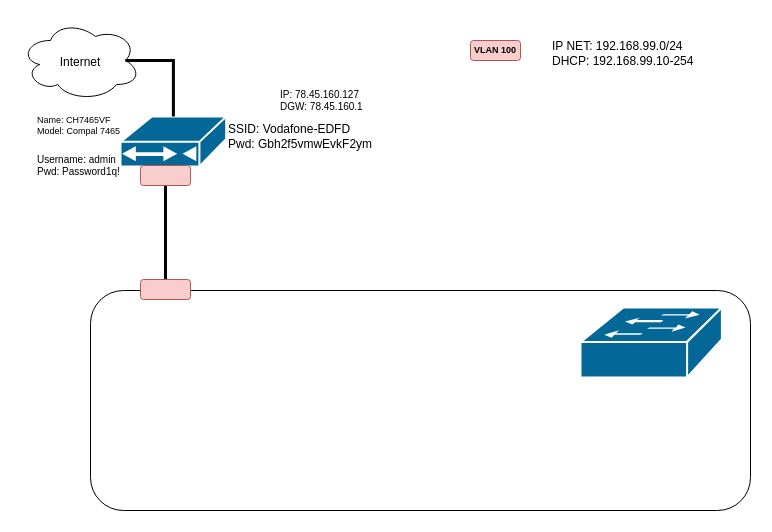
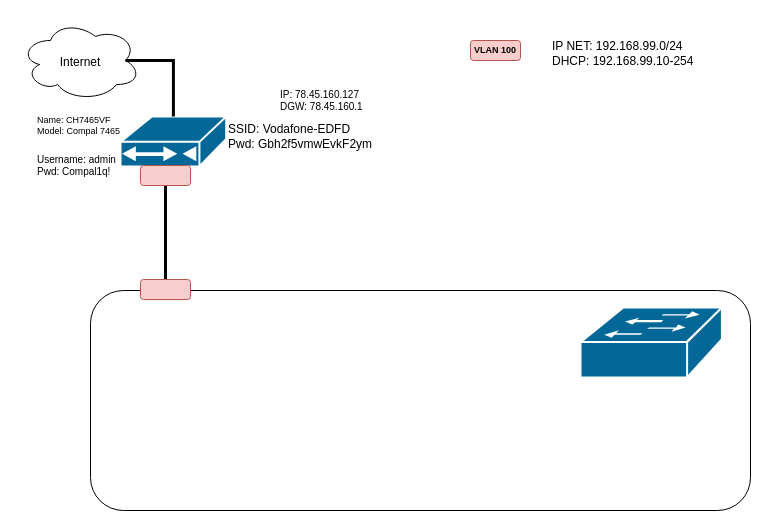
- <mxCell id="14" value="Username:&amp;nbsp;admin&lt;br&gt;&lt;div&gt;Pwd:&amp;nbsp;&lt;span style=&quot;background-color: transparent;&quot;&gt;Password1q!&lt;/span&gt;&lt;/div&gt;" style="text;html=1;align=left;verticalAlign=middle;whiteSpace=wrap;rounded=0;fontSize=10;" vertex="1" parent="1"><mxGeometry x="35" y="150" width="150" height="30" as="geometry" /></mxCell>
+ <mxCell id="14" value="Username:&amp;nbsp;admin&lt;br&gt;&lt;div&gt;Pwd:&amp;nbsp;&lt;span style=&quot;background-color: transparent;&quot;&gt;Compal1q!&lt;/span&gt;&lt;/div&gt;" style="text;html=1;align=left;verticalAlign=middle;whiteSpace=wrap;rounded=0;fontSize=10;" vertex="1" parent="1"><mxGeometry x="35" y="150" width="150" height="30" as="geometry" /></mxCell>
